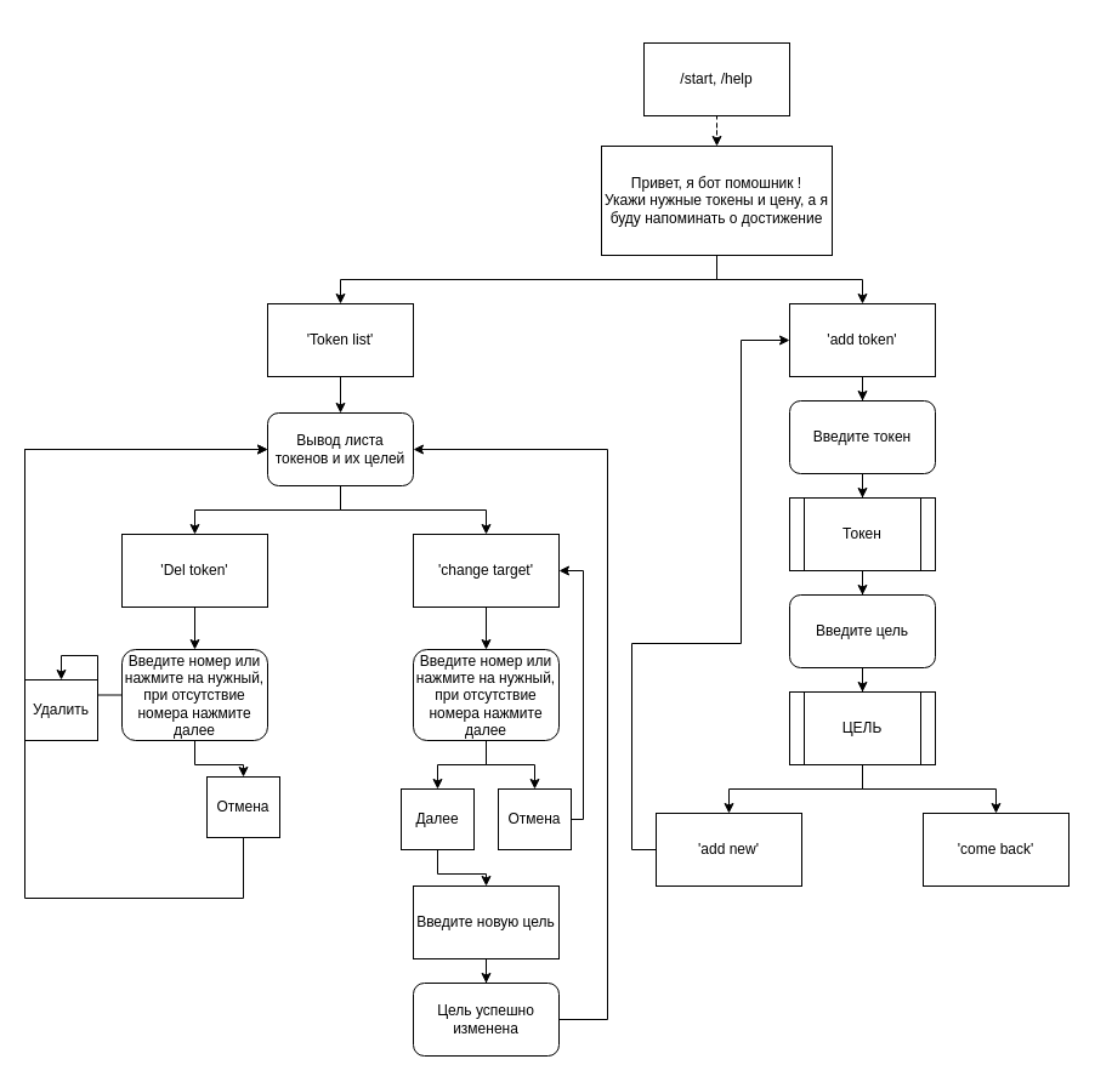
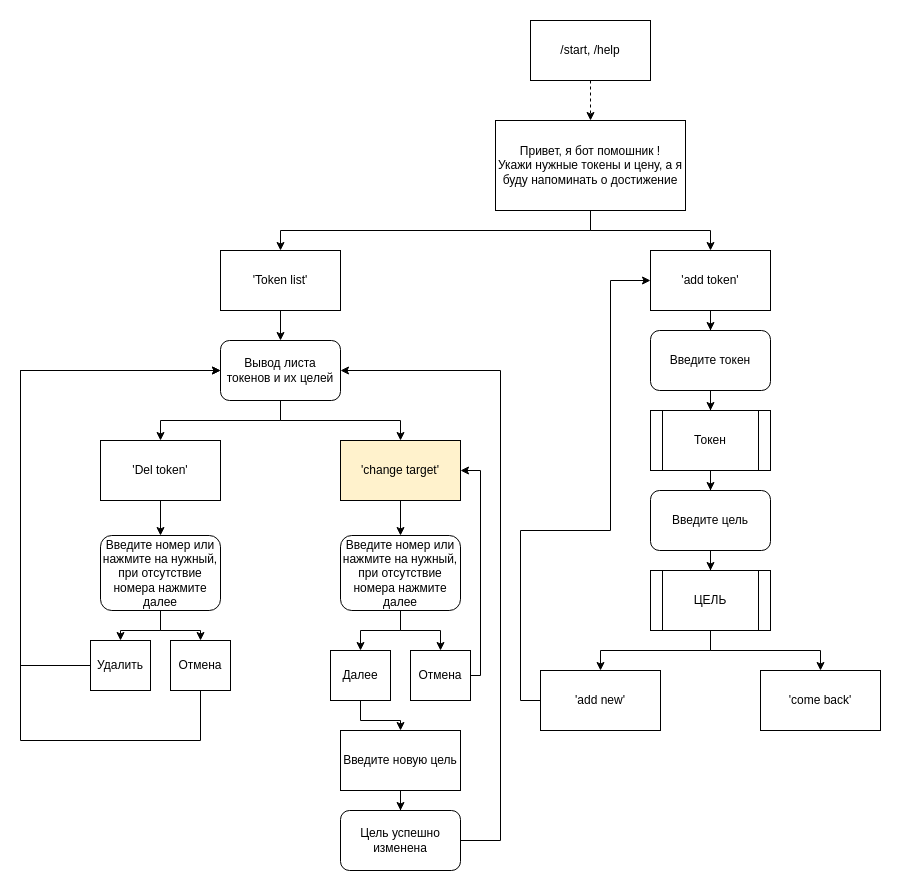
- <mxCell id="3" value="/start, /help" style="rounded=0;whiteSpace=wrap;html=1;" vertex="1" parent="1"><mxGeometry x="530" y="35" width="120" height="60" as="geometry" /></mxCell>
+ <mxCell id="3" value="/start, /help" style="rounded=0;whiteSpace=wrap;html=1;" vertex="1" parent="1"><mxGeometry x="530" y="20" width="120" height="60" as="geometry" /></mxCell>
- <mxCell id="29" value="'change target'" style="rounded=0;whiteSpace=wrap;html=1;" vertex="1" parent="1"><mxGeometry x="340" y="440" width="120" height="60" as="geometry" /></mxCell>
+ <mxCell id="29" value="'change target'" style="rounded=0;whiteSpace=wrap;html=1;fillColor=#fff2cc;" vertex="1" parent="1"><mxGeometry x="340" y="440" width="120" height="60" as="geometry" /></mxCell>
- <mxCell id="47" value="Удалить" style="rounded=0;whiteSpace=wrap;html=1;" vertex="1" parent="1"><mxGeometry x="20" y="560" width="60" height="50" as="geometry" /></mxCell>
+ <mxCell id="47" value="Удалить" style="rounded=0;whiteSpace=wrap;html=1;" vertex="1" parent="1"><mxGeometry x="90" y="640" width="60" height="50" as="geometry" /></mxCell>
